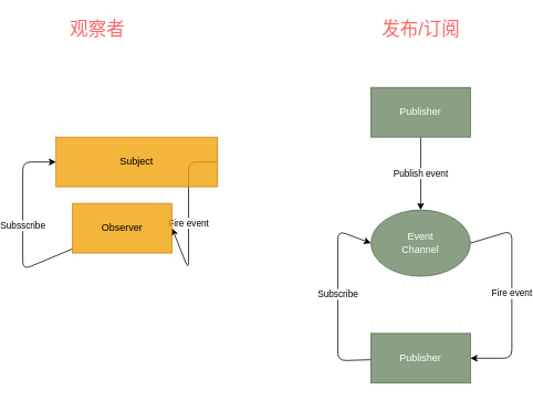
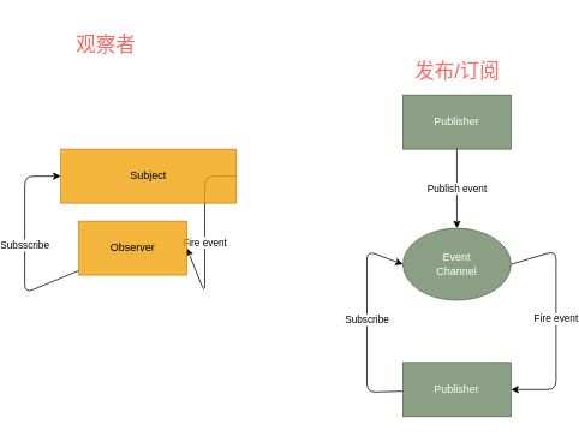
- <mxCell id="12" value="观察者" style="text;html=1;align=center;verticalAlign=middle;resizable=0;points=[];autosize=1;strokeColor=none;fillColor=none;fontSize=22;fontColor=#FF6666;" vertex="1" parent="1"><mxGeometry x="70" y="20" width="80" height="30" as="geometry" /></mxCell>
+ <mxCell id="12" value="观察者" style="text;html=1;align=center;verticalAlign=middle;resizable=0;points=[];autosize=1;strokeColor=none;fillColor=none;fontSize=22;fontColor=#FF6666;" vertex="1" parent="1"><mxGeometry x="70" y="35" width="80" height="30" as="geometry" /></mxCell>
- <mxCell id="13" value="发布/订阅" style="text;html=1;align=center;verticalAlign=middle;resizable=0;points=[];autosize=1;strokeColor=none;fillColor=none;fontSize=22;fontColor=#FF6666;" vertex="1" parent="1"><mxGeometry x="445" y="20" width="110" height="30" as="geometry" /></mxCell>
+ <mxCell id="13" value="发布/订阅" style="text;html=1;align=center;verticalAlign=middle;resizable=0;points=[];autosize=1;strokeColor=none;fillColor=none;fontSize=22;fontColor=#FF6666;" vertex="1" parent="1"><mxGeometry x="445" y="65" width="110" height="30" as="geometry" /></mxCell>
